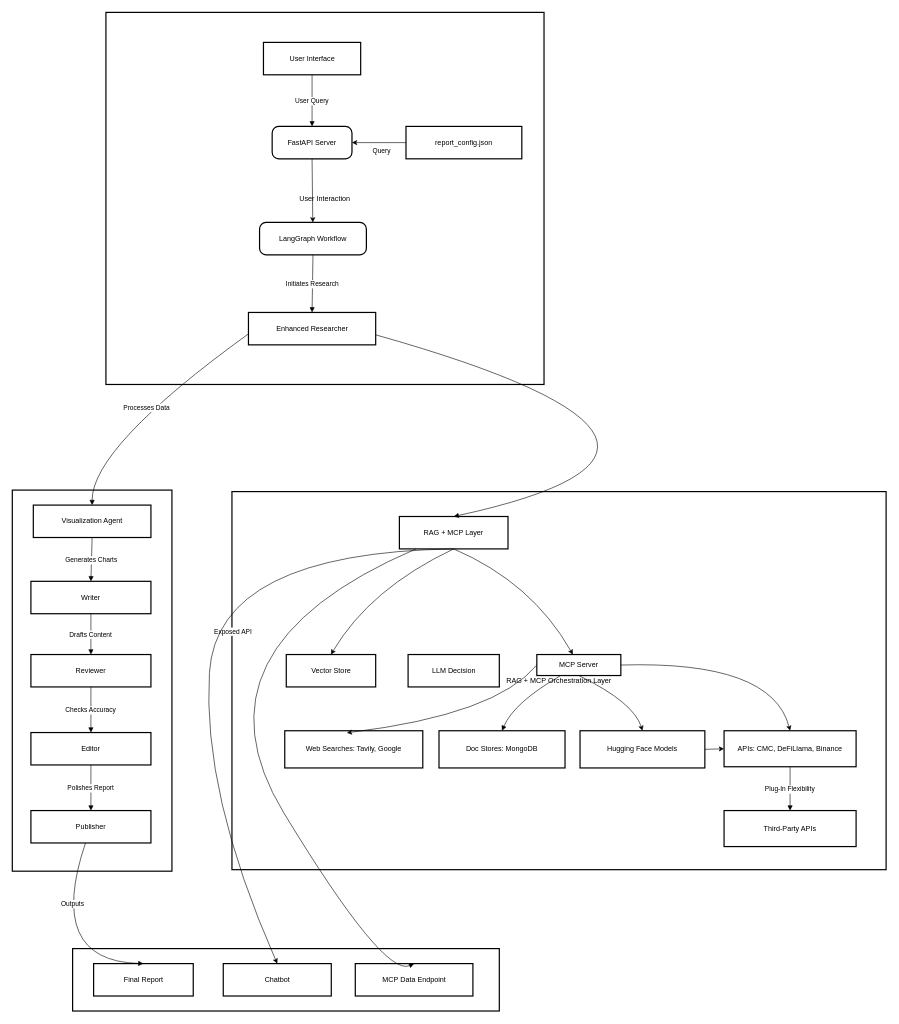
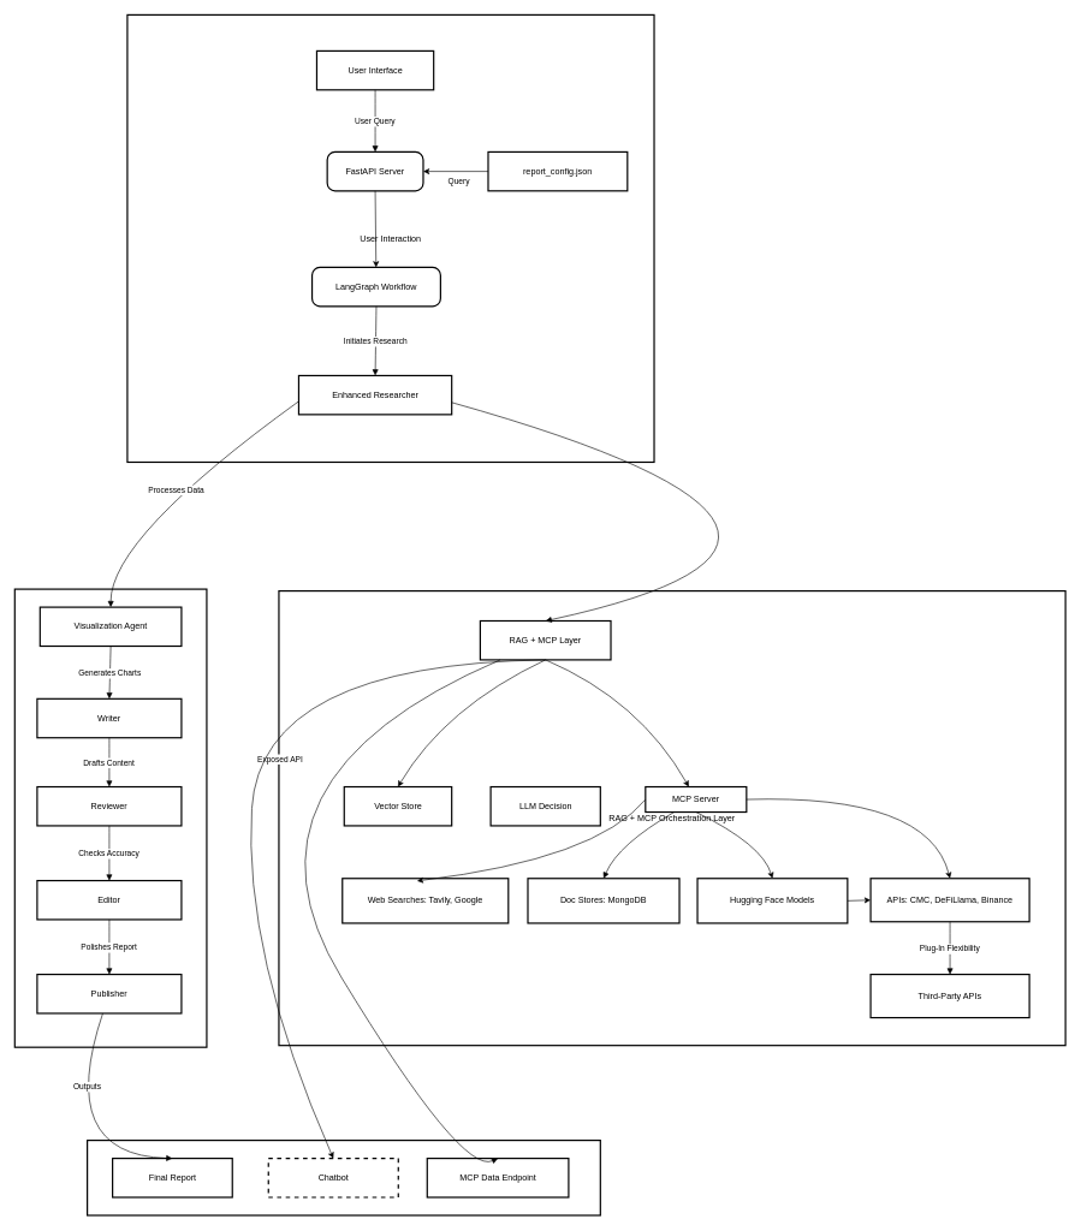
- <mxCell id="23" value="Chatbot" style="whiteSpace=wrap;strokeWidth=2;" vertex="1" parent="1"><mxGeometry x="371.5" y="1605" width="180" height="54" as="geometry" /></mxCell>
+ <mxCell id="23" value="Chatbot" style="whiteSpace=wrap;strokeWidth=2;dashed=1;" vertex="1" parent="1"><mxGeometry x="371.5" y="1605" width="180" height="54" as="geometry" /></mxCell>
